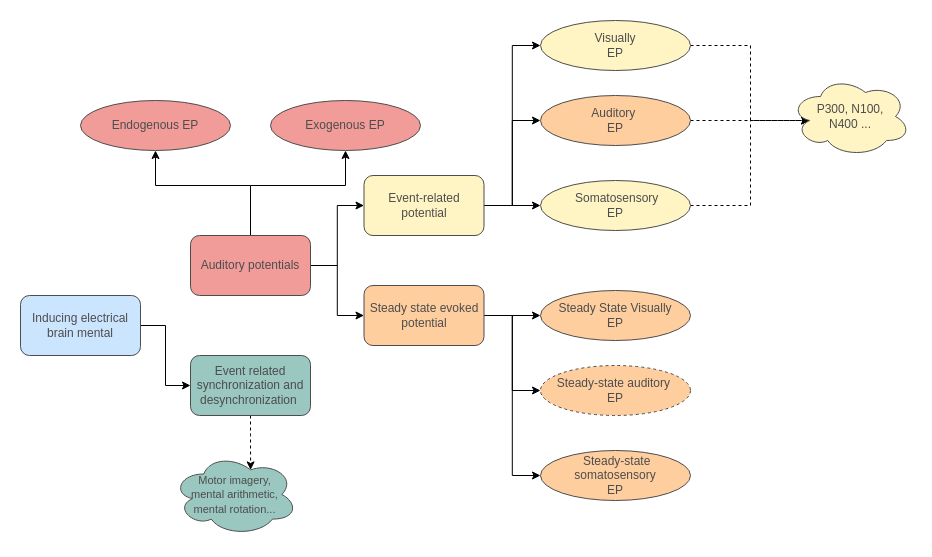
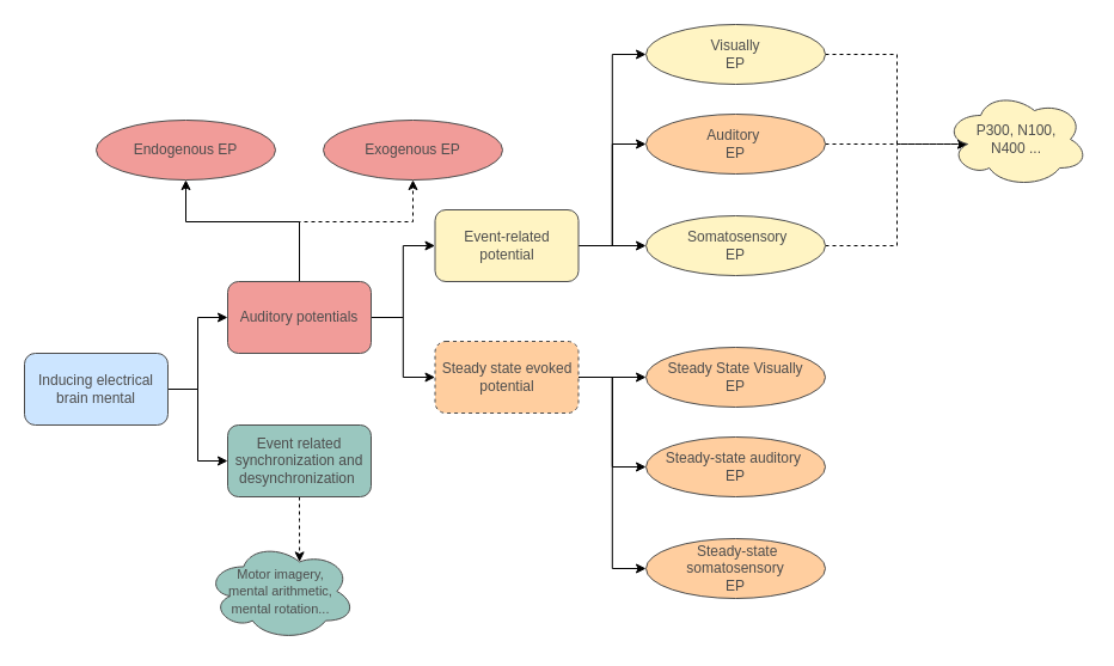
- <mxCell id="7" style="edgeStyle=orthogonalEdgeStyle;rounded=0;orthogonalLoop=1;jettySize=auto;html=1;entryX=0.5;entryY=1;entryDx=0;entryDy=0;fontColor=#4D4D4D;" edge="1" parent="1" source="9" target="23"><mxGeometry relative="1" as="geometry"><Array as="points"><mxPoint x="250" y="185" /><mxPoint x="345" y="185" /></Array></mxGeometry></mxCell>
+ <mxCell id="7" style="edgeStyle=orthogonalEdgeStyle;rounded=0;orthogonalLoop=1;jettySize=auto;html=1;entryX=0.5;entryY=1;entryDx=0;entryDy=0;fontColor=#4D4D4D;dashed=1;" edge="1" parent="1" source="9" target="23"><mxGeometry relative="1" as="geometry"><Array as="points"><mxPoint x="250" y="185" /><mxPoint x="345" y="185" /></Array></mxGeometry></mxCell>
+ <mxCell id="2" style="edgeStyle=orthogonalEdgeStyle;rounded=0;orthogonalLoop=1;jettySize=auto;html=1;entryX=0;entryY=0.5;entryDx=0;entryDy=0;fontColor=#4D4D4D;" edge="1" parent="1" source="4" target="9"><mxGeometry relative="1" as="geometry" /></mxCell>
- <mxCell id="19" value="Steady state evoked potential" style="rounded=1;whiteSpace=wrap;html=1;fillColor=#FFCE9F;strokeColor=#4D4D4D;labelBackgroundColor=none;fontColor=#4D4D4D;" vertex="1" parent="1"><mxGeometry x="363.5" y="285" width="120" height="60" as="geometry" /></mxCell>
+ <mxCell id="19" value="Steady state evoked potential" style="rounded=1;whiteSpace=wrap;html=1;fillColor=#FFCE9F;strokeColor=#4D4D4D;labelBackgroundColor=none;fontColor=#4D4D4D;dashed=1;" vertex="1" parent="1"><mxGeometry x="363.5" y="285" width="120" height="60" as="geometry" /></mxCell>
- <mxCell id="21" value="Steady-state auditory&amp;nbsp;&lt;br&gt;EP" style="ellipse;whiteSpace=wrap;html=1;fillColor=#FFCE9F;strokeColor=#4D4D4D;fontColor=#4D4D4D;rounded=1;labelBackgroundColor=none;dashed=1;" vertex="1" parent="1"><mxGeometry x="540" y="365" width="150" height="50" as="geometry" /></mxCell>
+ <mxCell id="21" value="Steady-state auditory&amp;nbsp;&lt;br&gt;EP" style="ellipse;whiteSpace=wrap;html=1;fillColor=#FFCE9F;strokeColor=#4D4D4D;fontColor=#4D4D4D;rounded=1;labelBackgroundColor=none;" vertex="1" parent="1"><mxGeometry x="540" y="365" width="150" height="50" as="geometry" /></mxCell>
